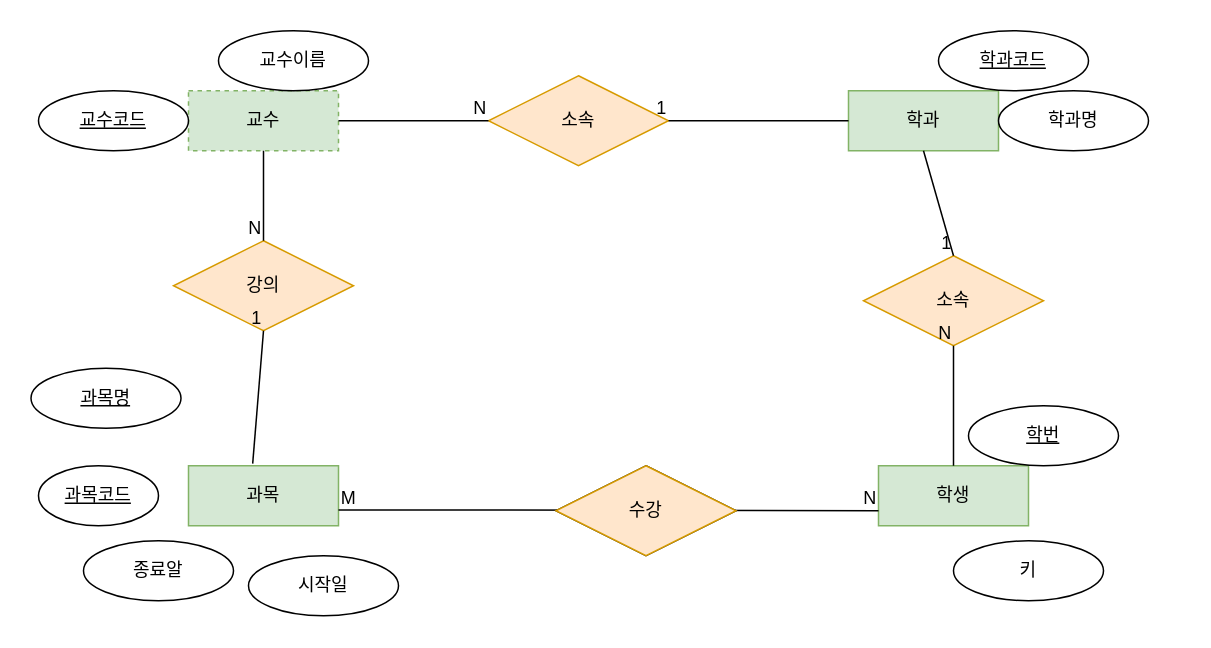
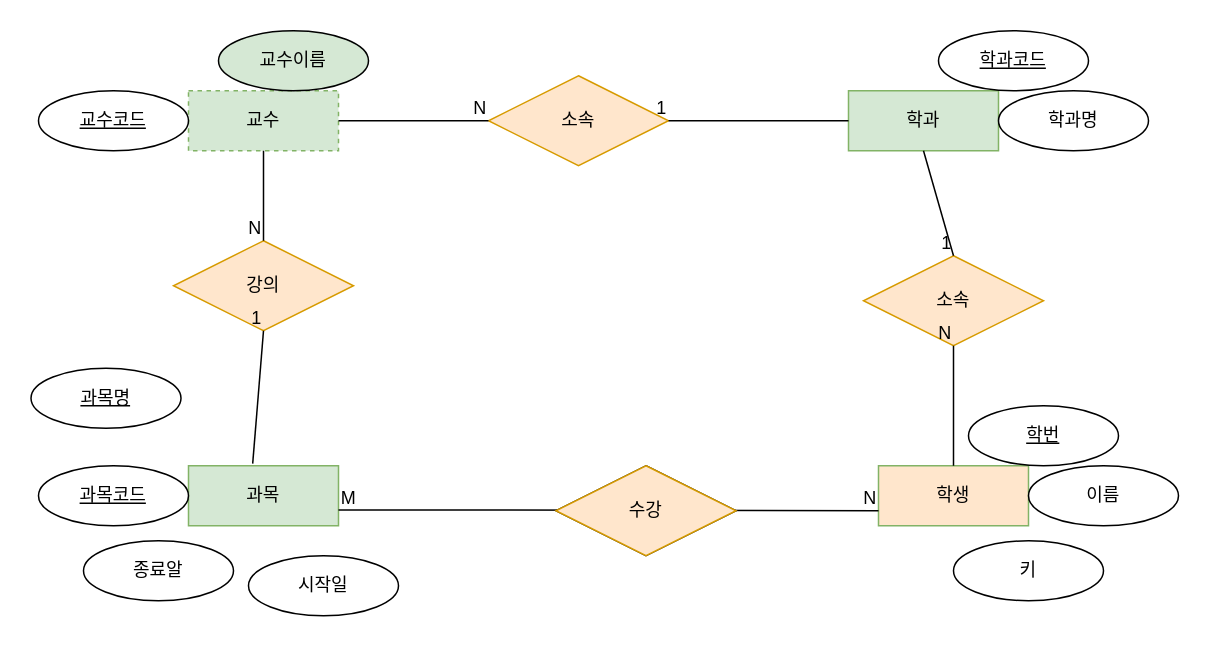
- <mxCell id="26" value="교수이름" style="ellipse;whiteSpace=wrap;html=1;align=center;" vertex="1" parent="1"><mxGeometry x="145" y="20" width="100" height="40" as="geometry" /></mxCell>
+ <mxCell id="26" value="교수이름" style="ellipse;whiteSpace=wrap;html=1;align=center;fillColor=#d5e8d4;" vertex="1" parent="1"><mxGeometry x="145" y="20" width="100" height="40" as="geometry" /></mxCell>
- <mxCell id="31" value="과목코드" style="ellipse;whiteSpace=wrap;html=1;align=center;fontStyle=4;" vertex="1" parent="1"><mxGeometry x="25" y="310" width="80" height="40" as="geometry" /></mxCell>
+ <mxCell id="31" value="과목코드" style="ellipse;whiteSpace=wrap;html=1;align=center;fontStyle=4;" vertex="1" parent="1"><mxGeometry x="25" y="310" width="100" height="40" as="geometry" /></mxCell>
- <mxCell id="5" value="학생" style="whiteSpace=wrap;html=1;align=center;fillColor=#d5e8d4;strokeColor=#82b366;" vertex="1" parent="1"><mxGeometry x="585" y="310" width="100" height="40" as="geometry" /></mxCell>
+ <mxCell id="5" value="학생" style="whiteSpace=wrap;html=1;align=center;fillColor=#ffe6cc;strokeColor=#82b366;" vertex="1" parent="1"><mxGeometry x="585" y="310" width="100" height="40" as="geometry" /></mxCell>
+ <mxCell id="34" value="이름" style="ellipse;whiteSpace=wrap;html=1;align=center;" vertex="1" parent="1"><mxGeometry x="685" y="310" width="100" height="40" as="geometry" /></mxCell>
